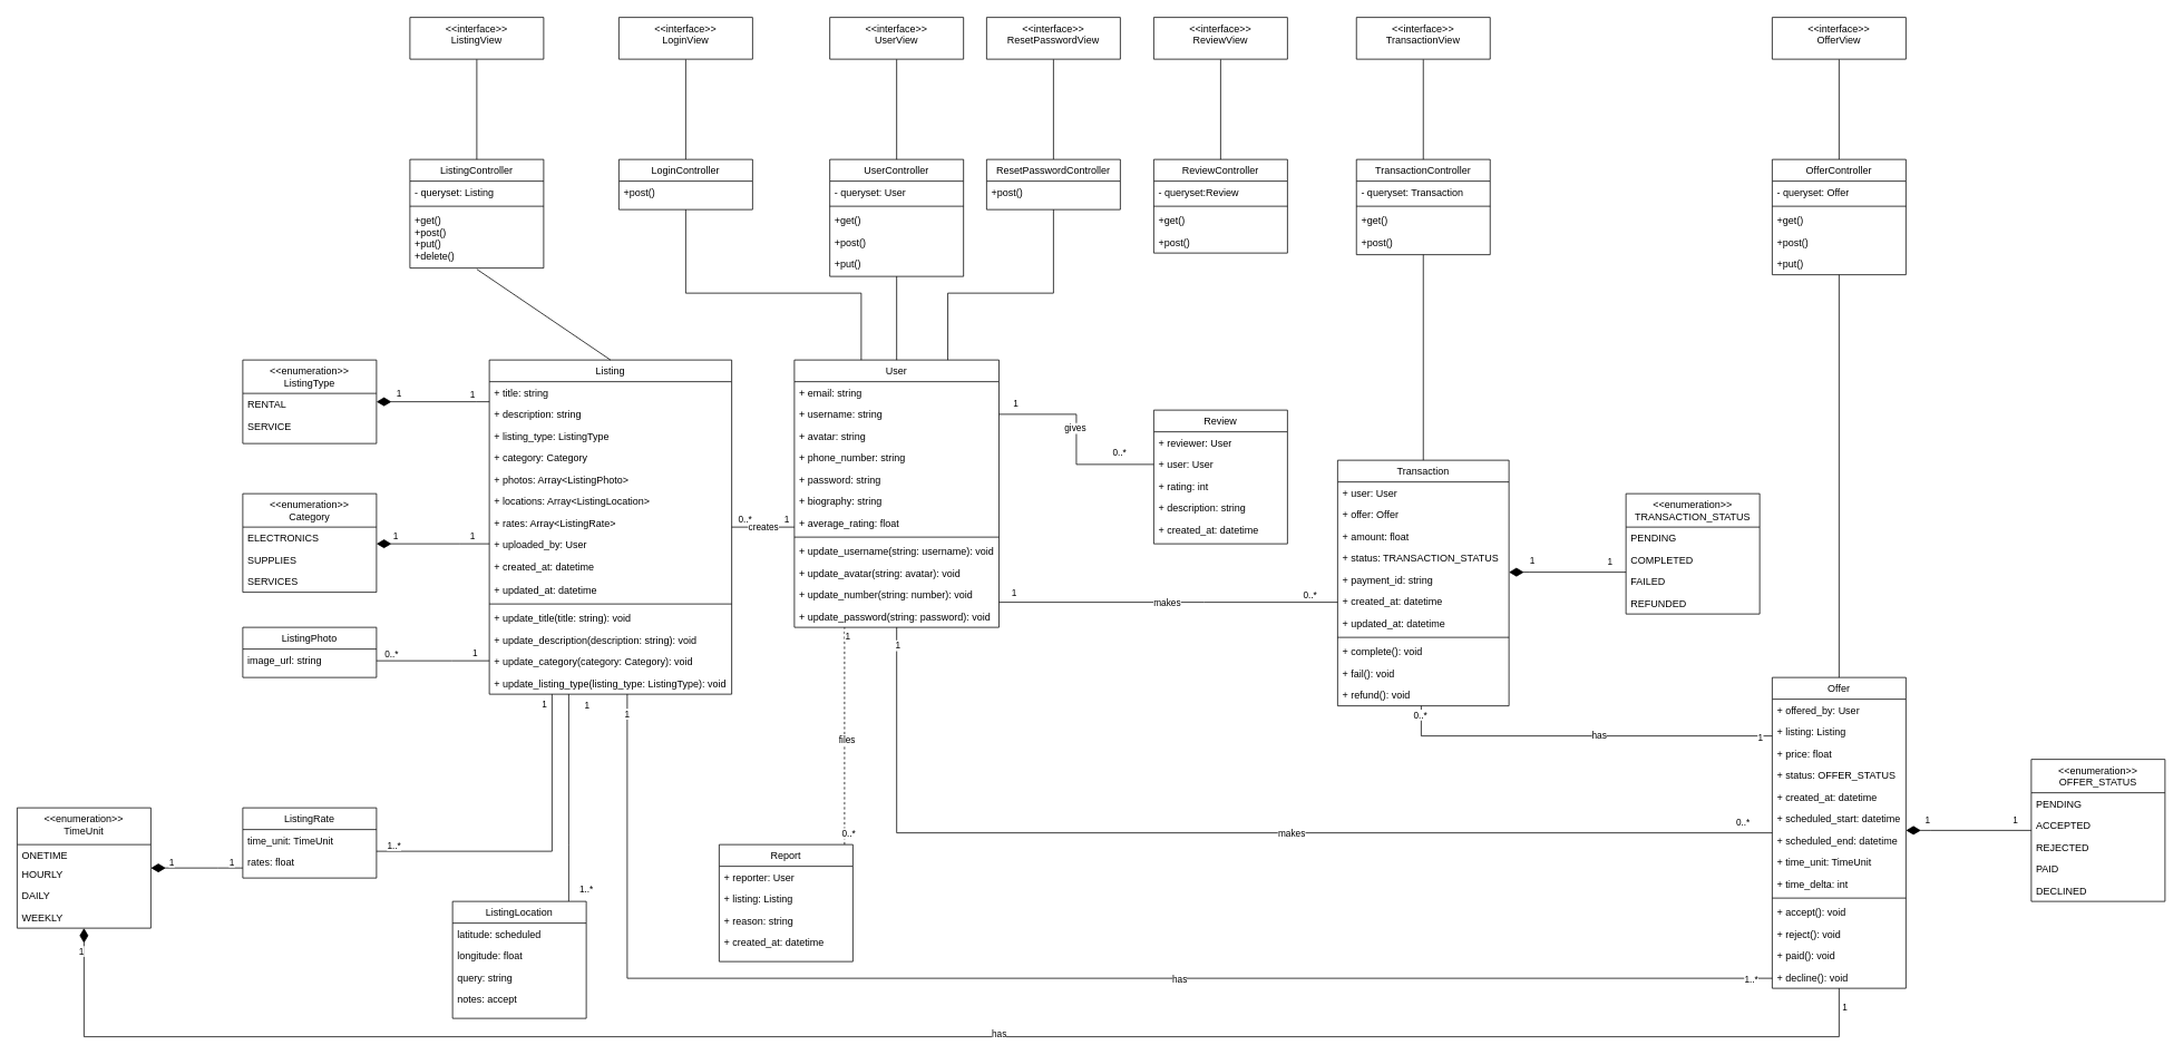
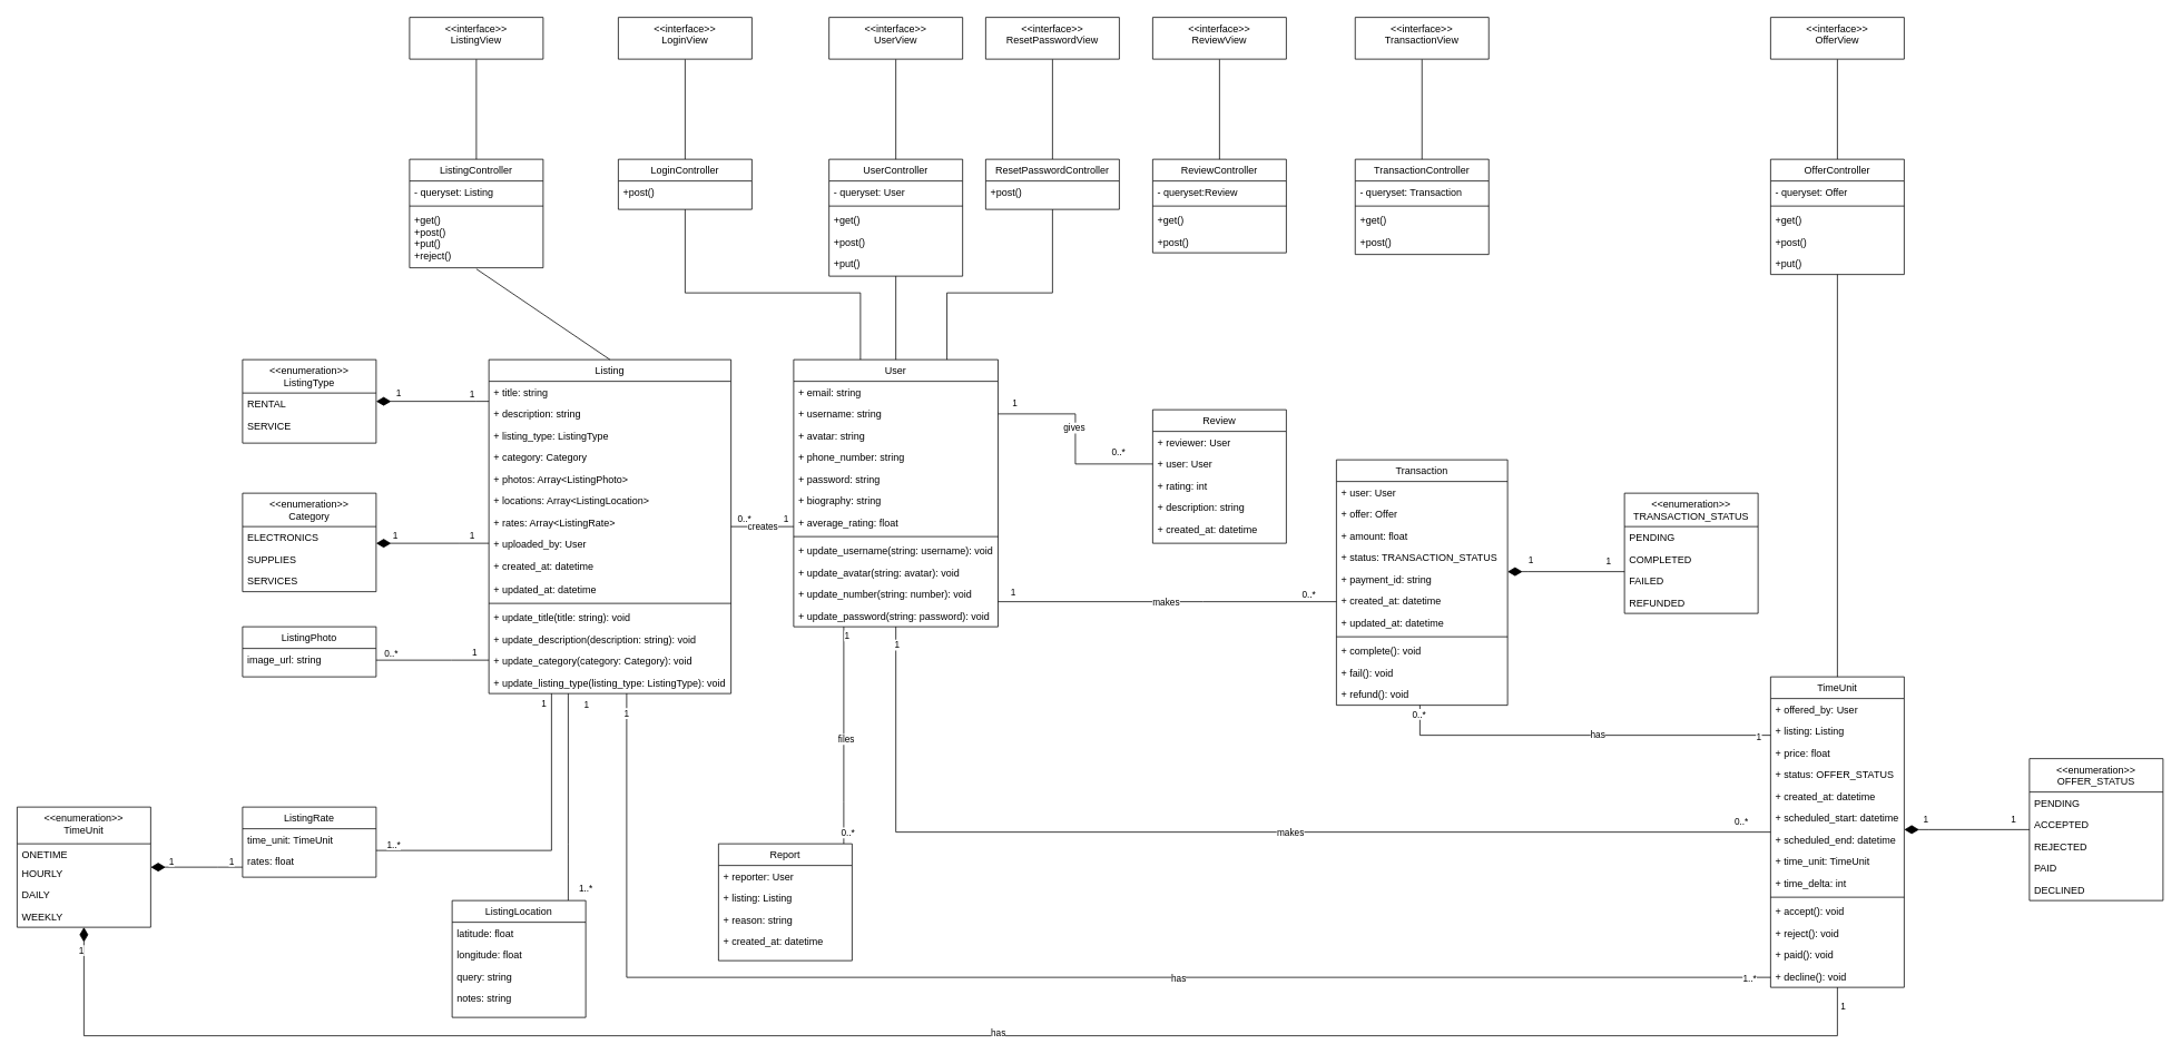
- <mxCell id="134" value="+get()&#10;+post()&#10;+put()&#10;+delete()&#10;" style="text;align=left;verticalAlign=top;spacingLeft=4;spacingRight=4;overflow=hidden;rotatable=0;points=[[0,0.5],[1,0.5]];portConstraint=eastwest;" vertex="1" parent="131"><mxGeometry y="60" width="160" height="70" as="geometry" /></mxCell>
+ <mxCell id="134" value="+get()&#10;+post()&#10;+put()&#10;+reject()&#10;" style="text;align=left;verticalAlign=top;spacingLeft=4;spacingRight=4;overflow=hidden;rotatable=0;points=[[0,0.5],[1,0.5]];portConstraint=eastwest;" vertex="1" parent="131"><mxGeometry y="60" width="160" height="70" as="geometry" /></mxCell>
- <mxCell id="135" style="edgeStyle=orthogonalEdgeStyle;rounded=0;orthogonalLoop=1;jettySize=auto;html=1;entryX=0.5;entryY=0;entryDx=0;entryDy=0;endArrow=none;endFill=0;" edge="1" parent="1" source="136" target="112"><mxGeometry relative="1" as="geometry" /></mxCell>
- <mxCell id="188" style="edgeStyle=orthogonalEdgeStyle;rounded=0;orthogonalLoop=1;jettySize=auto;html=1;endArrow=none;endFill=0;startArrow=none;startFill=0;dashed=1;" edge="1" parent="1" source="192" target="2"><mxGeometry relative="1" as="geometry"><Array as="points"><mxPoint x="1010" y="960" /><mxPoint x="1010" y="960" /></Array></mxGeometry></mxCell>
+ <mxCell id="188" style="edgeStyle=orthogonalEdgeStyle;rounded=0;orthogonalLoop=1;jettySize=auto;html=1;endArrow=none;endFill=0;startArrow=none;startFill=0;" edge="1" parent="1" source="192" target="2"><mxGeometry relative="1" as="geometry"><Array as="points"><mxPoint x="1010" y="960" /><mxPoint x="1010" y="960" /></Array></mxGeometry></mxCell>
- <mxCell id="90" value="Offer" style="swimlane;fontStyle=0;align=center;verticalAlign=top;childLayout=stackLayout;horizontal=1;startSize=26;horizontalStack=0;resizeParent=1;resizeLast=0;collapsible=1;marginBottom=0;rounded=0;shadow=0;strokeWidth=1;" vertex="1" parent="1"><mxGeometry x="2120" y="810" width="160" height="372" as="geometry"><mxRectangle x="530" y="630" width="160" height="26" as="alternateBounds" /></mxGeometry></mxCell>
+ <mxCell id="90" value="TimeUnit" style="swimlane;fontStyle=0;align=center;verticalAlign=top;childLayout=stackLayout;horizontal=1;startSize=26;horizontalStack=0;resizeParent=1;resizeLast=0;collapsible=1;marginBottom=0;rounded=0;shadow=0;strokeWidth=1;" vertex="1" parent="1"><mxGeometry x="2120" y="810" width="160" height="372" as="geometry"><mxRectangle x="530" y="630" width="160" height="26" as="alternateBounds" /></mxGeometry></mxCell>
- <mxCell id="43" value="latitude: scheduled" style="text;align=left;verticalAlign=top;spacingLeft=4;spacingRight=4;overflow=hidden;rotatable=0;points=[[0,0.5],[1,0.5]];portConstraint=eastwest;rounded=0;shadow=0;html=0;" vertex="1" parent="42"><mxGeometry y="26" width="160" height="26" as="geometry" /></mxCell>
+ <mxCell id="43" value="latitude: float" style="text;align=left;verticalAlign=top;spacingLeft=4;spacingRight=4;overflow=hidden;rotatable=0;points=[[0,0.5],[1,0.5]];portConstraint=eastwest;rounded=0;shadow=0;html=0;" vertex="1" parent="42"><mxGeometry y="26" width="160" height="26" as="geometry" /></mxCell>
- <mxCell id="46" value="notes: accept" style="text;align=left;verticalAlign=top;spacingLeft=4;spacingRight=4;overflow=hidden;rotatable=0;points=[[0,0.5],[1,0.5]];portConstraint=eastwest;rounded=0;shadow=0;html=0;" vertex="1" parent="42"><mxGeometry y="104" width="160" height="26" as="geometry" /></mxCell>
+ <mxCell id="46" value="notes: string" style="text;align=left;verticalAlign=top;spacingLeft=4;spacingRight=4;overflow=hidden;rotatable=0;points=[[0,0.5],[1,0.5]];portConstraint=eastwest;rounded=0;shadow=0;html=0;" vertex="1" parent="42"><mxGeometry y="104" width="160" height="26" as="geometry" /></mxCell>
